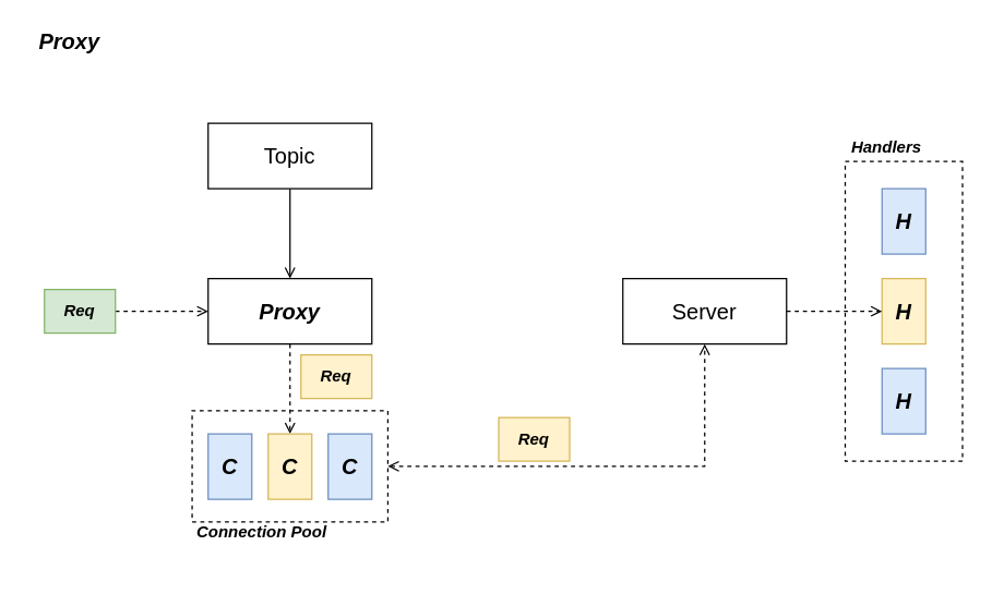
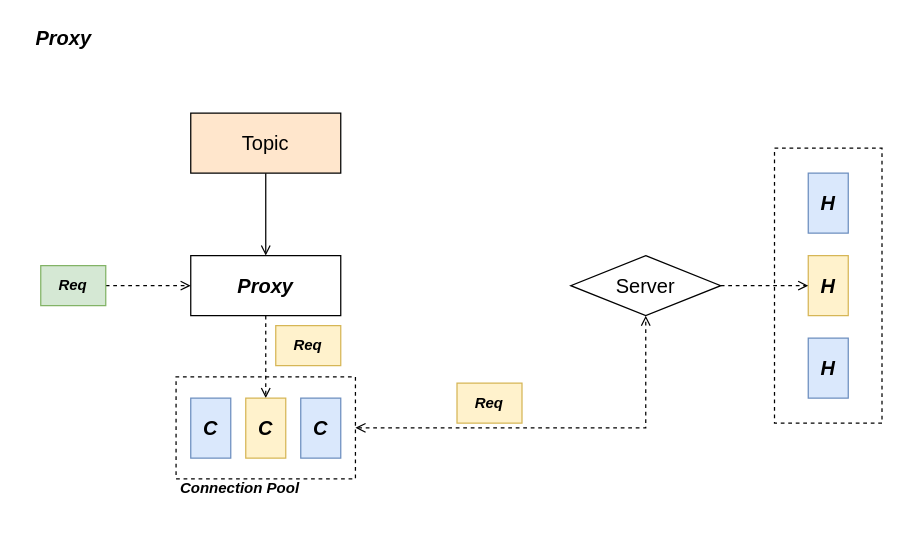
- <mxCell id="17" value="Handlers" style="text;html=1;align=center;verticalAlign=middle;resizable=0;points=[];autosize=1;fontSize=12;fontStyle=3" vertex="1" parent="1"><mxGeometry x="614" y="98" width="70" height="20" as="geometry" /></mxCell>
- <mxCell id="11" value="Topic" style="rounded=0;whiteSpace=wrap;html=1;fontSize=16;" vertex="1" parent="1"><mxGeometry x="152" y="90" width="120" height="48" as="geometry" /></mxCell>
+ <mxCell id="11" value="Topic" style="rounded=0;whiteSpace=wrap;html=1;fontSize=16;fillColor=#ffe6cc;" vertex="1" parent="1"><mxGeometry x="152" y="90" width="120" height="48" as="geometry" /></mxCell>
- <mxCell id="13" value="Server" style="rounded=0;whiteSpace=wrap;html=1;fontSize=16;" vertex="1" parent="1"><mxGeometry x="456" y="204" width="120" height="48" as="geometry" /></mxCell>
+ <mxCell id="13" value="Server" style="rhombus;whiteSpace=wrap;html=1;fontSize=16;" vertex="1" parent="1"><mxGeometry x="456" y="204" width="120" height="48" as="geometry" /></mxCell>
